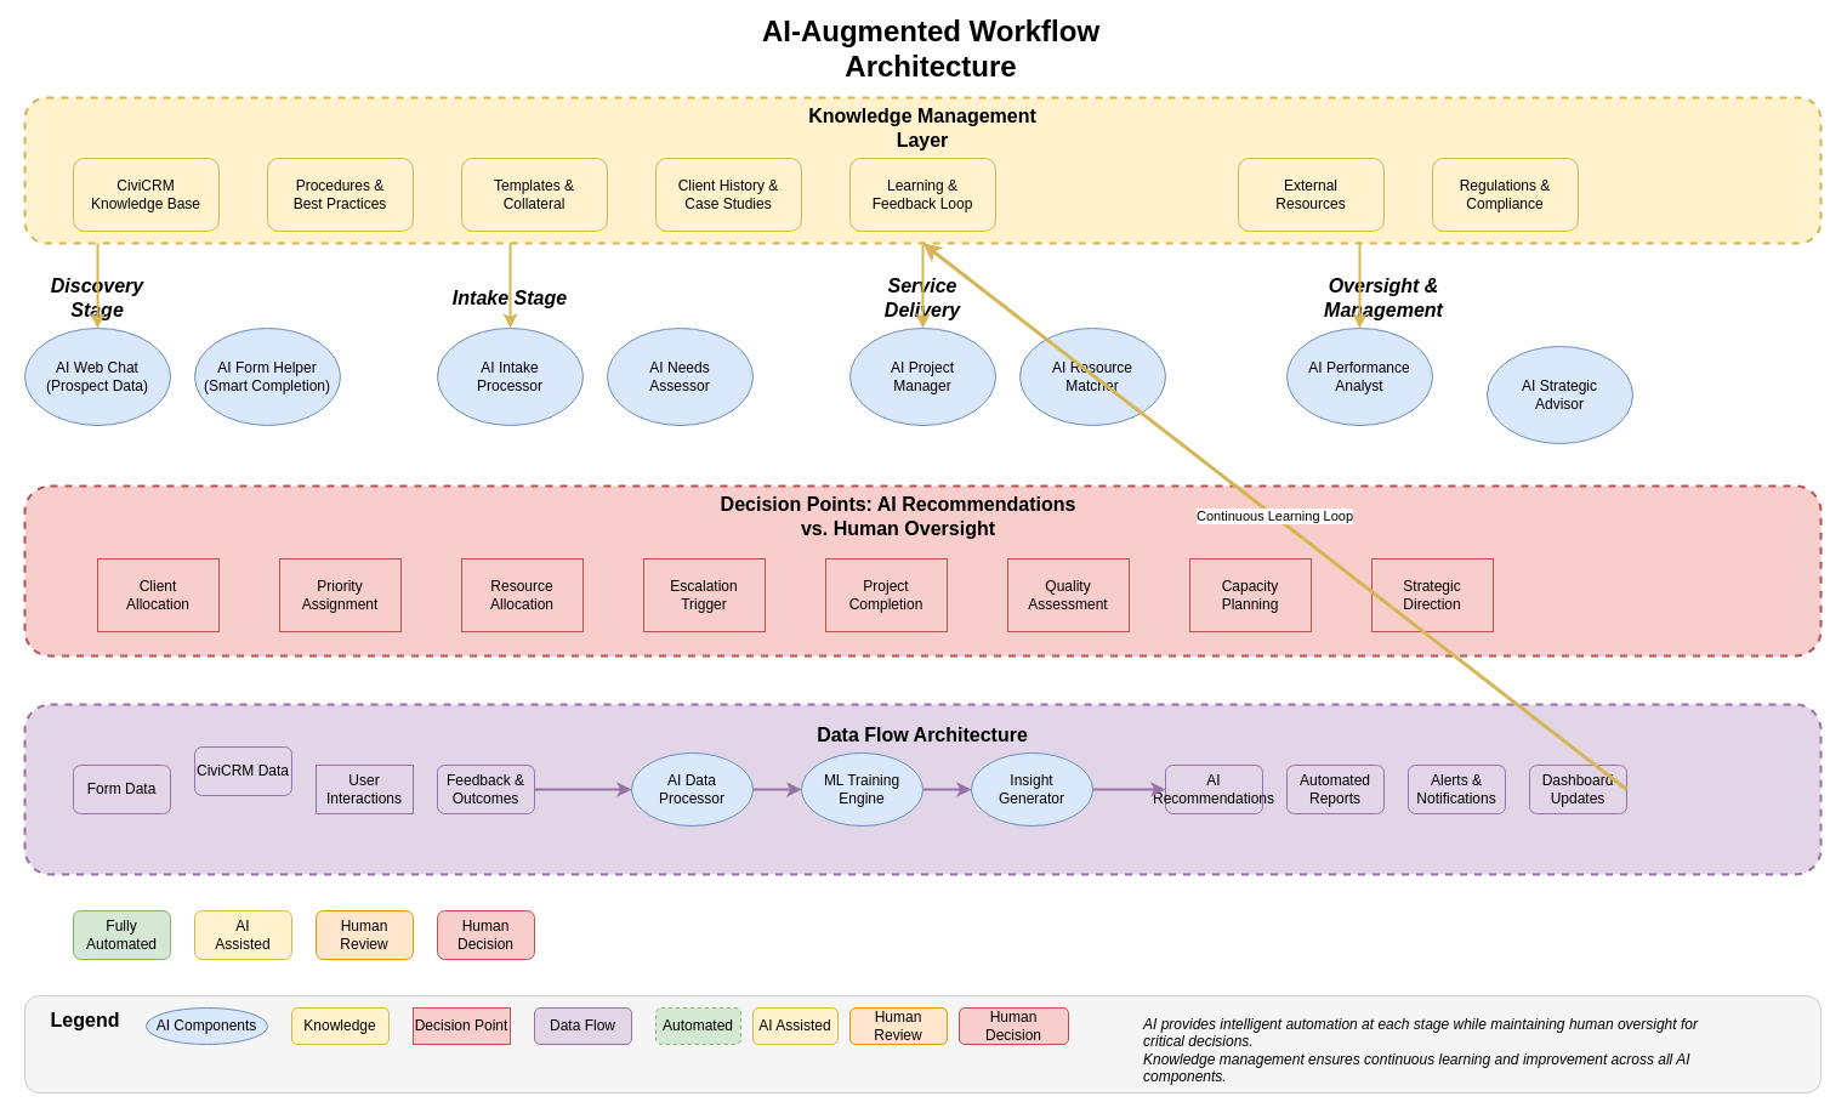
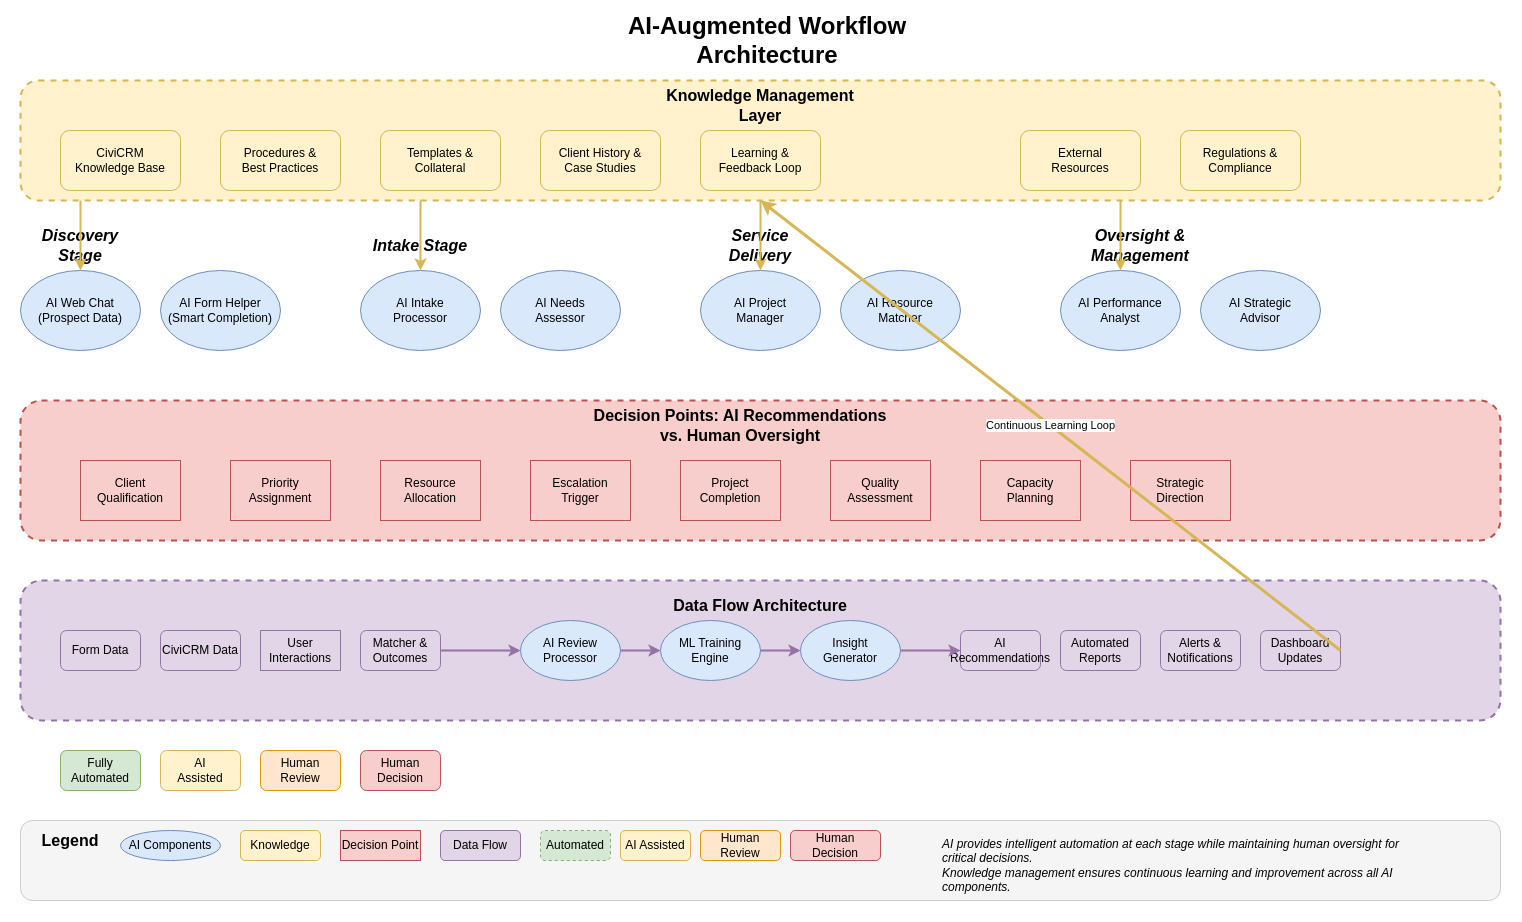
- <mxCell id="23" value="AI Strategic&#10;Advisor" style="ellipse;whiteSpace=wrap;html=1;fillColor=#dae8fc;strokeColor=#6c8ebf;" parent="1" vertex="1"><mxGeometry x="1225" y="285" width="120" height="80" as="geometry" /></mxCell>
+ <mxCell id="23" value="AI Strategic&#10;Advisor" style="ellipse;whiteSpace=wrap;html=1;fillColor=#dae8fc;strokeColor=#6c8ebf;" parent="1" vertex="1"><mxGeometry x="1200" y="270" width="120" height="80" as="geometry" /></mxCell>
- <mxCell id="26" value="Client&#10;Allocation" style="diamond;whiteSpace=wrap;html=1;fillColor=#f8cecc;strokeColor=#b85450;" parent="1" vertex="1"><mxGeometry x="80" y="460" width="100" height="60" as="geometry" /></mxCell>
+ <mxCell id="26" value="Client&#10;Qualification" style="diamond;whiteSpace=wrap;html=1;fillColor=#f8cecc;strokeColor=#b85450;" parent="1" vertex="1"><mxGeometry x="80" y="460" width="100" height="60" as="geometry" /></mxCell>
- <mxCell id="37" value="CiviCRM Data" style="rounded=1;whiteSpace=wrap;html=1;fillColor=#e1d5e7;strokeColor=#9673a6;" parent="1" vertex="1"><mxGeometry x="160" y="615" width="80" height="40" as="geometry" /></mxCell>
+ <mxCell id="37" value="CiviCRM Data" style="rounded=1;whiteSpace=wrap;html=1;fillColor=#e1d5e7;strokeColor=#9673a6;" parent="1" vertex="1"><mxGeometry x="160" y="630" width="80" height="40" as="geometry" /></mxCell>
- <mxCell id="39" value="Feedback &amp;&#10;Outcomes" style="rounded=1;whiteSpace=wrap;html=1;fillColor=#e1d5e7;strokeColor=#9673a6;" parent="1" vertex="1"><mxGeometry x="360" y="630" width="80" height="40" as="geometry" /></mxCell>
+ <mxCell id="39" value="Matcher &amp;&#10;Outcomes" style="rounded=1;whiteSpace=wrap;html=1;fillColor=#e1d5e7;strokeColor=#9673a6;" parent="1" vertex="1"><mxGeometry x="360" y="630" width="80" height="40" as="geometry" /></mxCell>
- <mxCell id="40" value="AI Data&#10;Processor" style="ellipse;whiteSpace=wrap;html=1;fillColor=#dae8fc;strokeColor=#6c8ebf;" parent="1" vertex="1"><mxGeometry x="520" y="620" width="100" height="60" as="geometry" /></mxCell>
+ <mxCell id="40" value="AI Review&#10;Processor" style="ellipse;whiteSpace=wrap;html=1;fillColor=#dae8fc;strokeColor=#6c8ebf;" parent="1" vertex="1"><mxGeometry x="520" y="620" width="100" height="60" as="geometry" /></mxCell>
